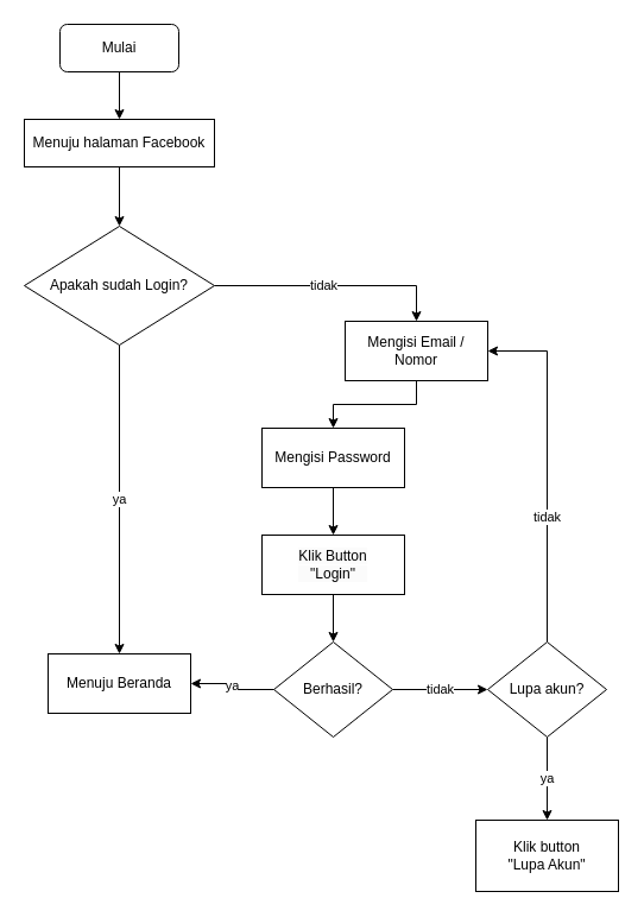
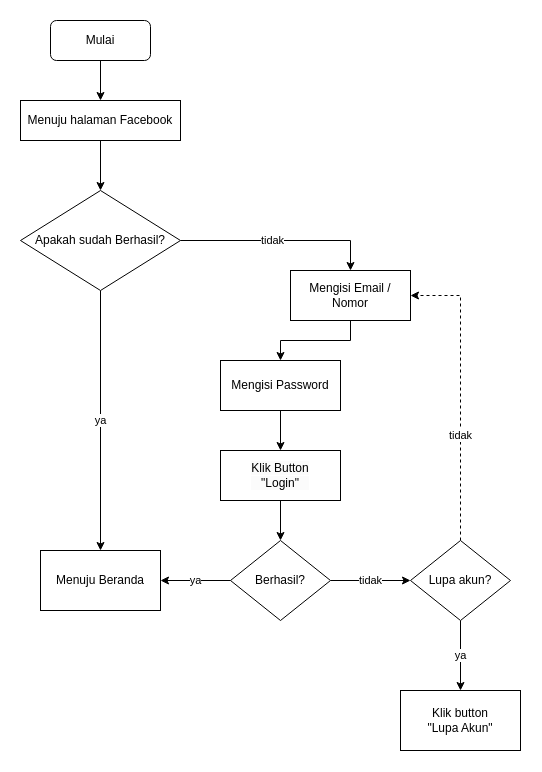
- <mxCell id="8" value="Apakah sudah Login?" style="rhombus;whiteSpace=wrap;html=1;rounded=0;" vertex="1" parent="1"><mxGeometry x="20" y="190" width="160" height="100" as="geometry" /></mxCell>
+ <mxCell id="8" value="Apakah sudah Berhasil?" style="rhombus;whiteSpace=wrap;html=1;rounded=0;" vertex="1" parent="1"><mxGeometry x="20" y="190" width="160" height="100" as="geometry" /></mxCell>
- <mxCell id="19" value="tidak" style="edgeStyle=orthogonalEdgeStyle;rounded=0;orthogonalLoop=1;jettySize=auto;html=1;exitX=0.5;exitY=0;exitDx=0;exitDy=0;entryX=1;entryY=0.5;entryDx=0;entryDy=0;" edge="1" parent="1" source="21" target="9"><mxGeometry x="-0.288" relative="1" as="geometry"><mxPoint as="offset" /></mxGeometry></mxCell>
+ <mxCell id="19" value="tidak" style="edgeStyle=orthogonalEdgeStyle;rounded=0;orthogonalLoop=1;jettySize=auto;html=1;exitX=0.5;exitY=0;exitDx=0;exitDy=0;entryX=1;entryY=0.5;entryDx=0;entryDy=0;dashed=1;" edge="1" parent="1" source="21" target="9"><mxGeometry x="-0.288" relative="1" as="geometry"><mxPoint as="offset" /></mxGeometry></mxCell>
- <mxCell id="14" value="Menuju Beranda" style="whiteSpace=wrap;html=1;rounded=0;" vertex="1" parent="1"><mxGeometry x="40" y="550" width="120" height="50" as="geometry" /></mxCell>
+ <mxCell id="14" value="Menuju Beranda" style="whiteSpace=wrap;html=1;rounded=0;" vertex="1" parent="1"><mxGeometry x="40" y="550" width="120" height="60" as="geometry" /></mxCell>
